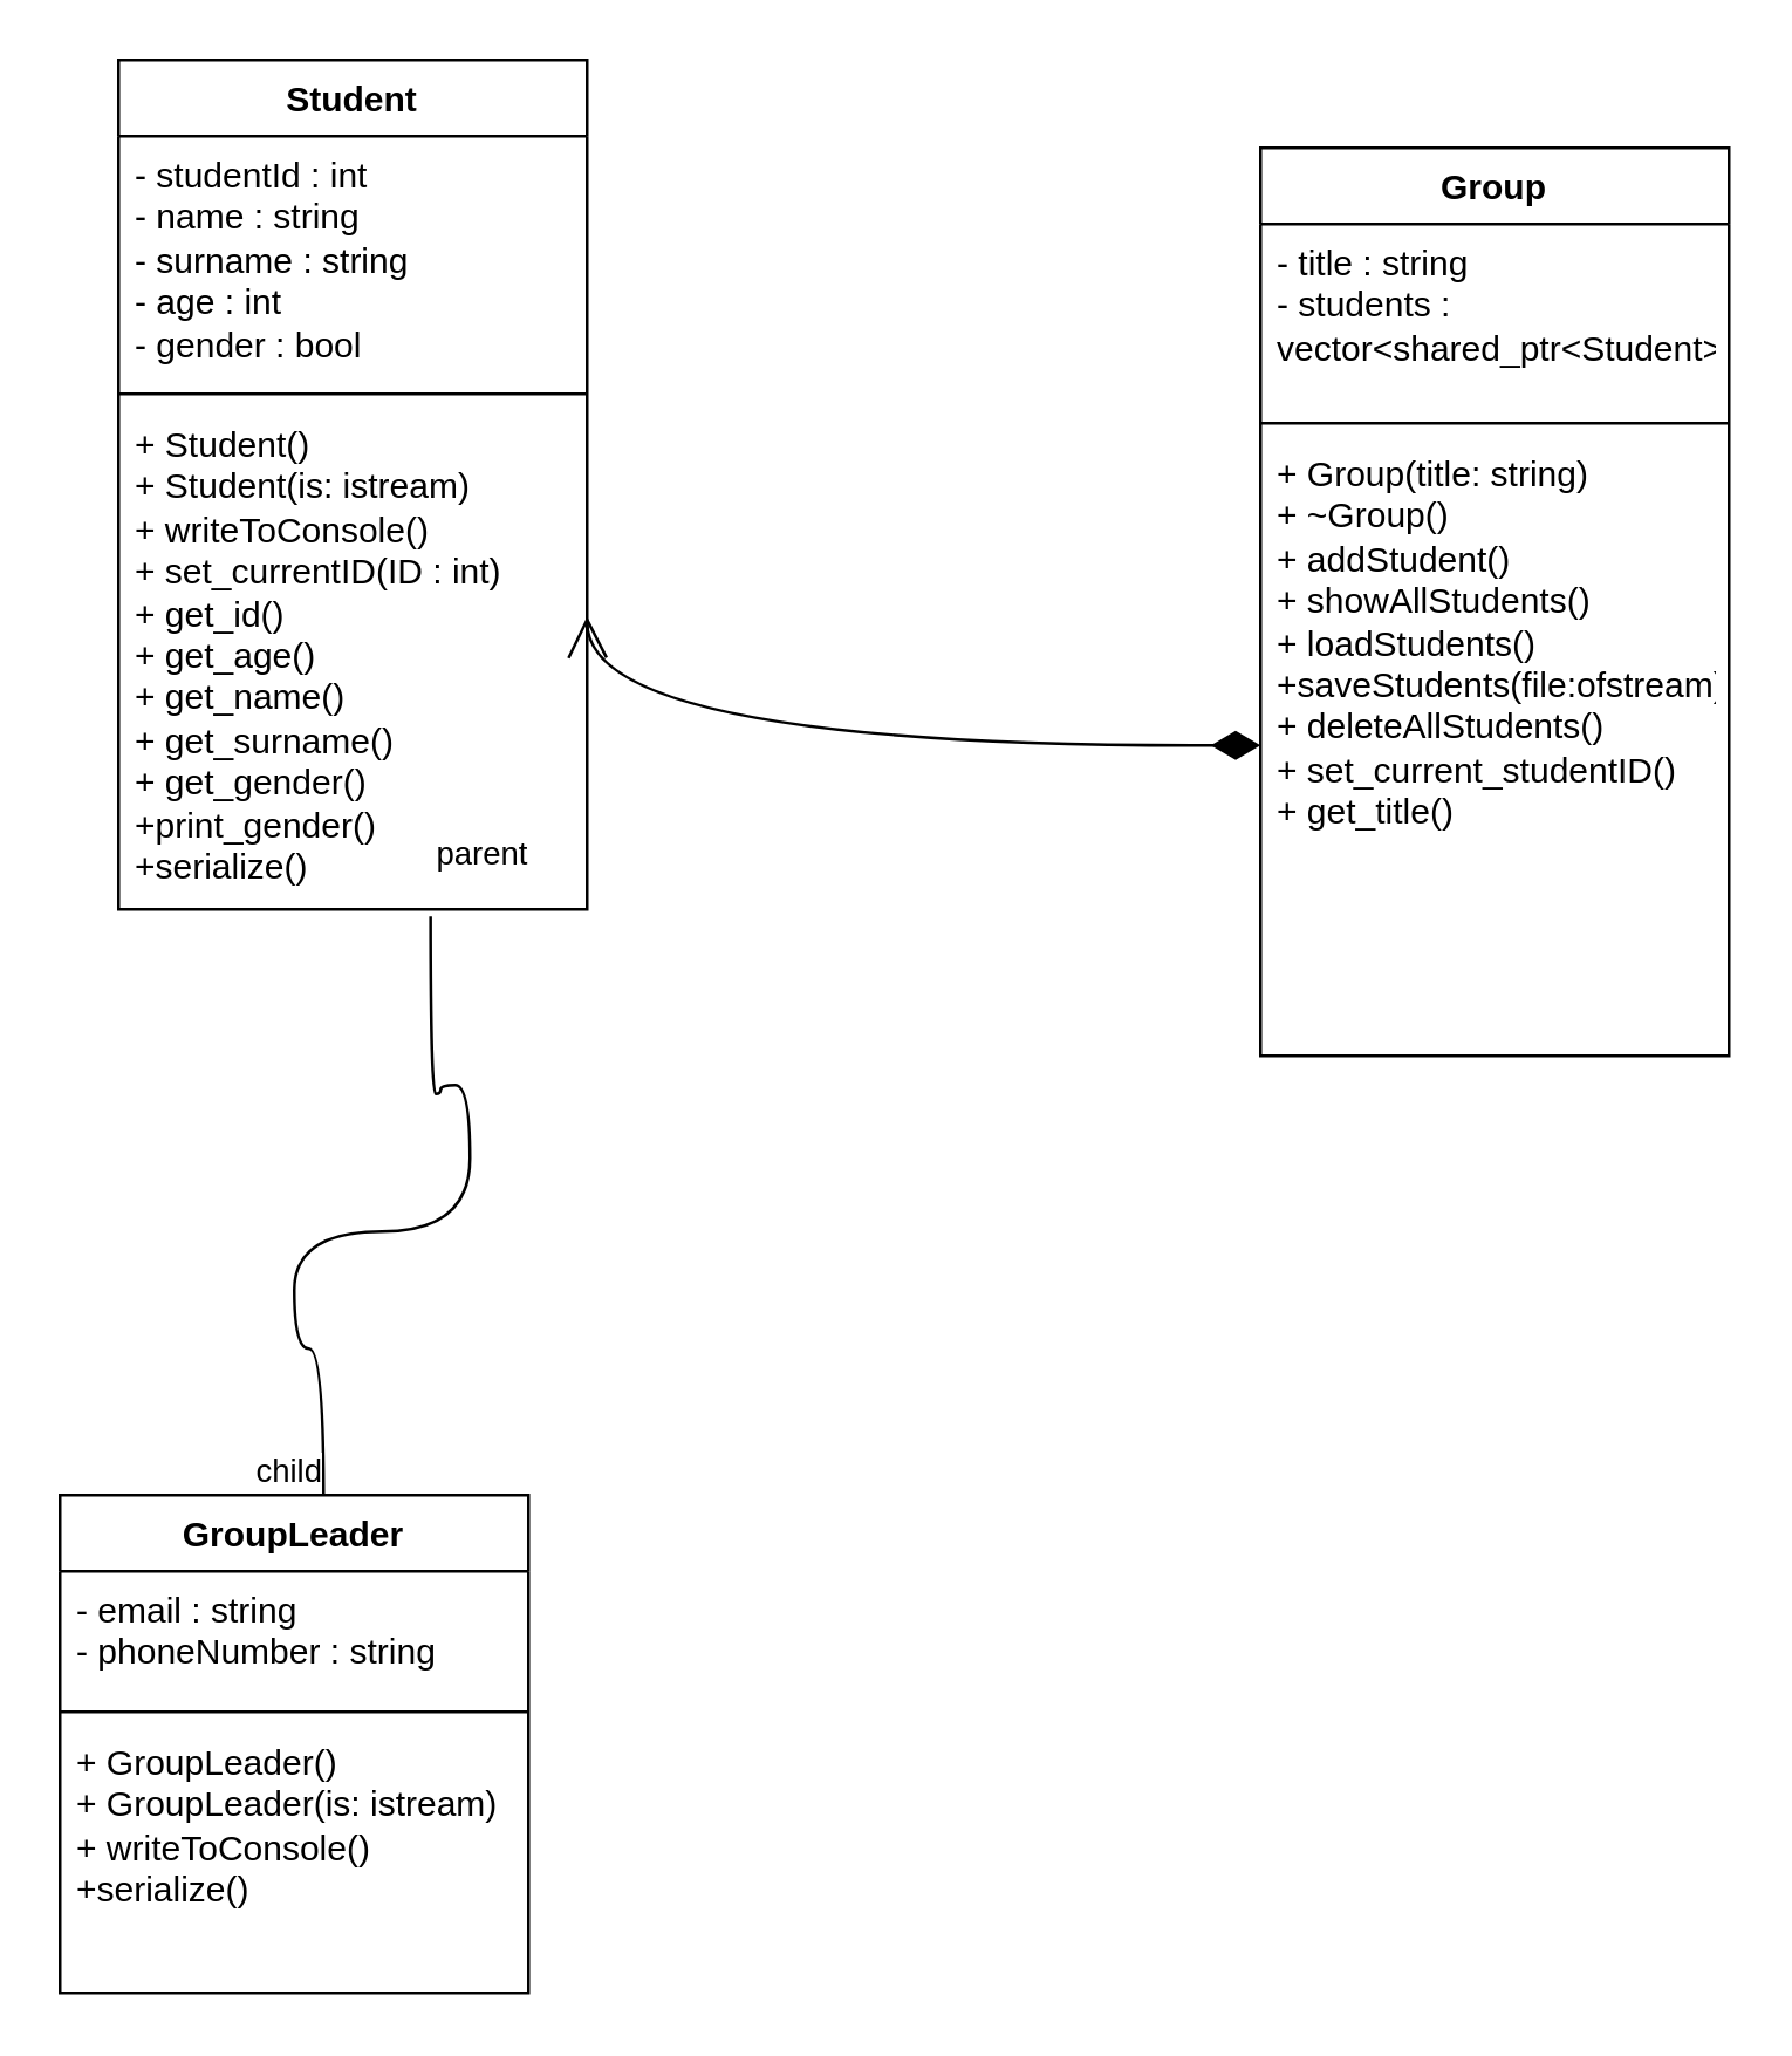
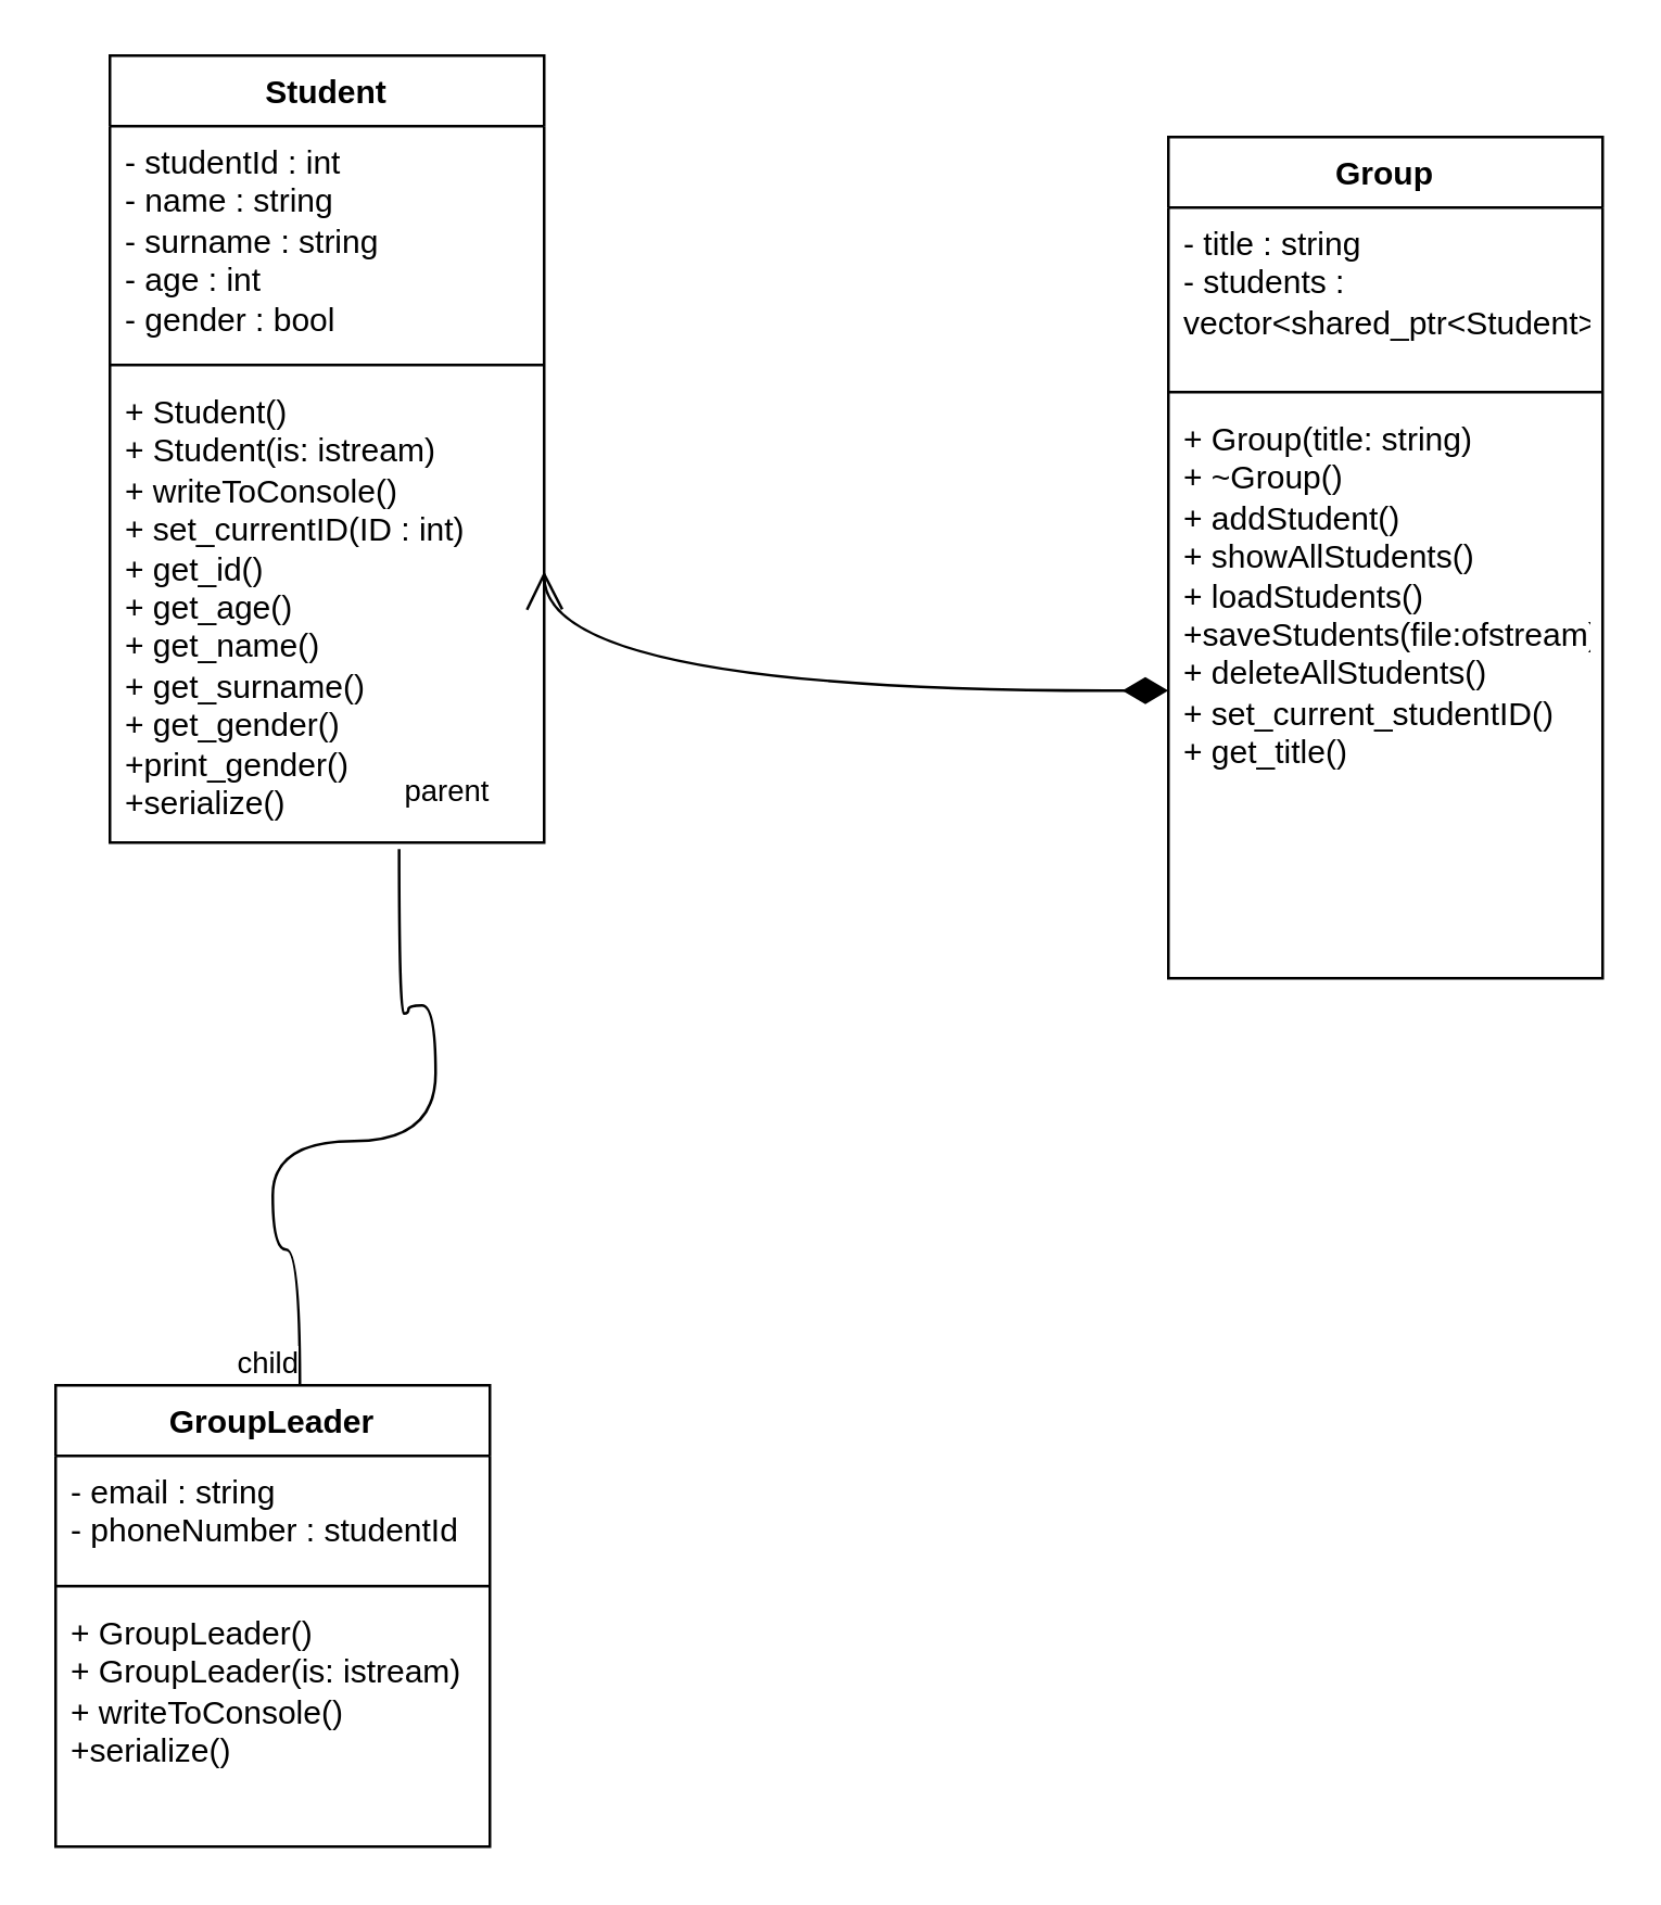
- <mxCell id="10" value="- email : string&lt;div&gt;- phoneNumber : string&lt;/div&gt;" style="text;strokeColor=none;fillColor=none;align=left;verticalAlign=top;spacingLeft=4;spacingRight=4;overflow=hidden;rotatable=0;points=[[0,0.5],[1,0.5]];portConstraint=eastwest;whiteSpace=wrap;html=1;" parent="9" vertex="1"><mxGeometry y="26" width="160" height="44" as="geometry" /></mxCell>
+ <mxCell id="10" value="- email : string&lt;div&gt;- phoneNumber : studentId&lt;/div&gt;" style="text;strokeColor=none;fillColor=none;align=left;verticalAlign=top;spacingLeft=4;spacingRight=4;overflow=hidden;rotatable=0;points=[[0,0.5],[1,0.5]];portConstraint=eastwest;whiteSpace=wrap;html=1;" parent="9" vertex="1"><mxGeometry y="26" width="160" height="44" as="geometry" /></mxCell>
